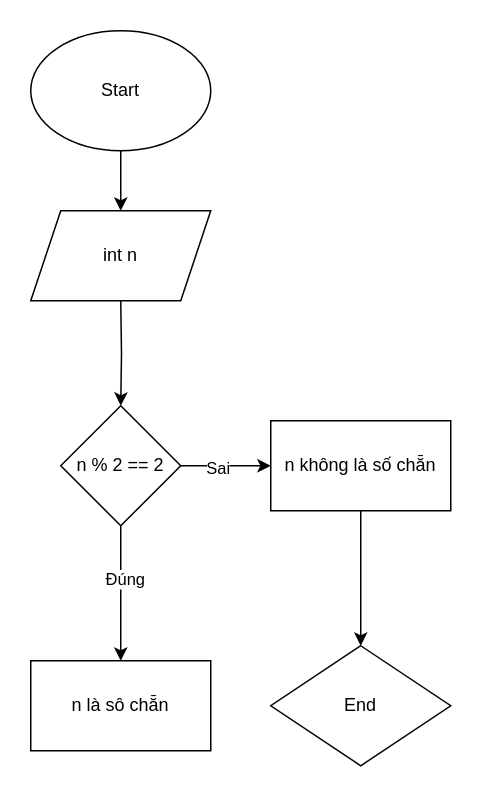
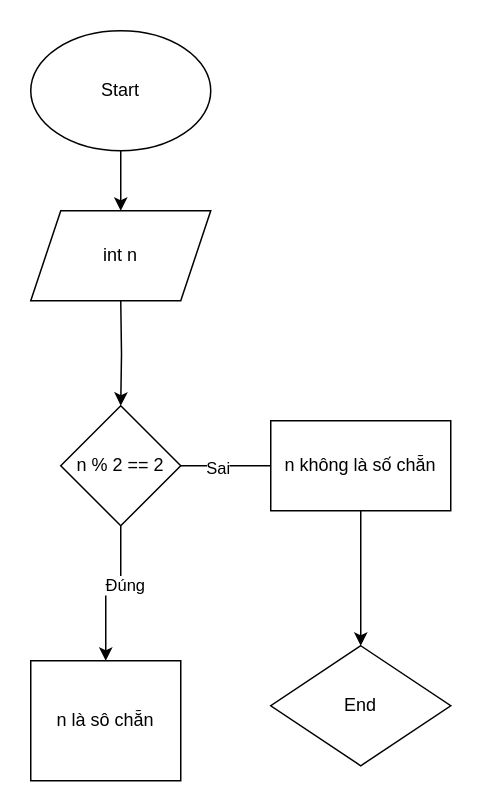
- <mxCell id="7" value="" style="edgeStyle=orthogonalEdgeStyle;rounded=0;orthogonalLoop=1;jettySize=auto;html=1;" parent="1" source="9" target="12" edge="1"><mxGeometry relative="1" as="geometry" /></mxCell>
+ <mxCell id="7" value="" style="edgeStyle=orthogonalEdgeStyle;rounded=0;orthogonalLoop=1;jettySize=auto;html=1;endArrow=none;" parent="1" source="9" target="12" edge="1"><mxGeometry relative="1" as="geometry" /></mxCell>
- <mxCell id="10" value="n là sô chẵn" style="whiteSpace=wrap;html=1;rounded=0;" parent="1" vertex="1"><mxGeometry x="20" y="440" width="120" height="60" as="geometry" /></mxCell>
+ <mxCell id="10" value="n là sô chẵn" style="whiteSpace=wrap;html=1;rounded=0;" parent="1" vertex="1"><mxGeometry x="20" y="440" width="100" height="80" as="geometry" /></mxCell>
